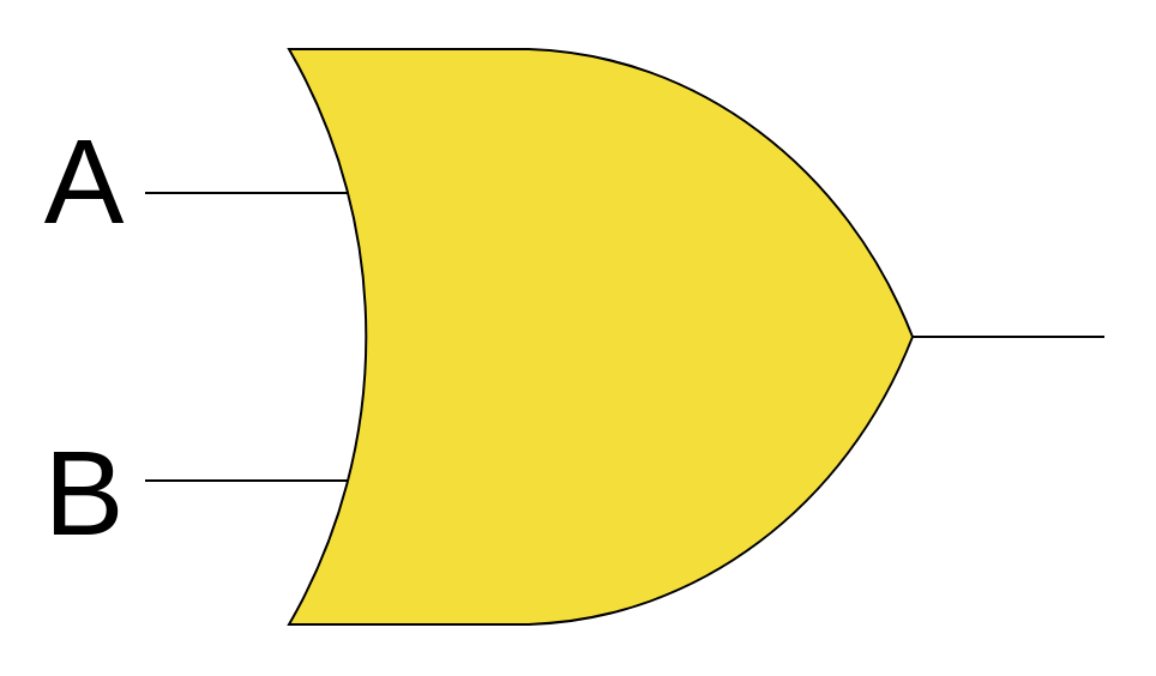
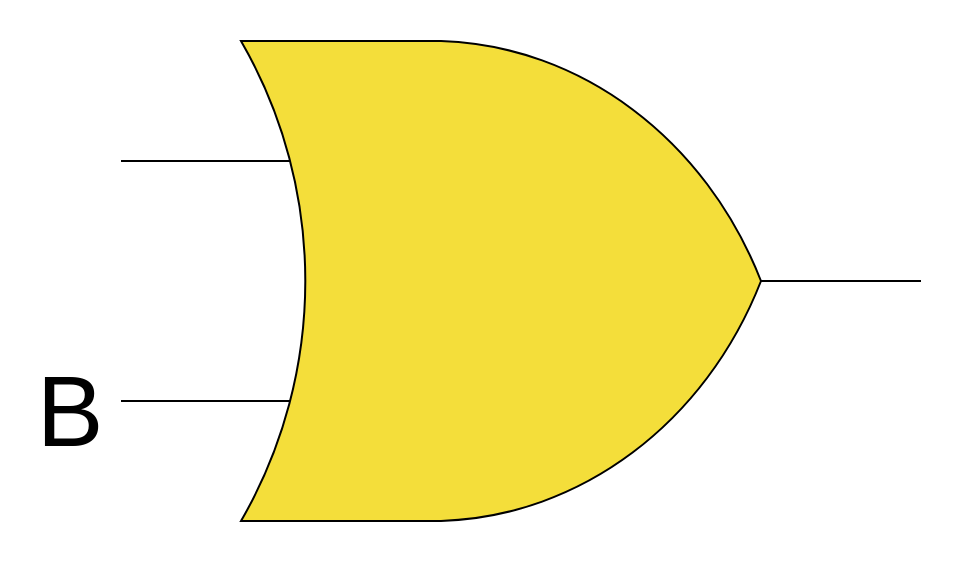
- <mxCell id="2" value="&lt;font style=&quot;font-size: 50px&quot;&gt;A&lt;/font&gt;" style="text;html=1;strokeColor=none;fillColor=none;align=center;verticalAlign=middle;whiteSpace=wrap;rounded=0;" parent="1" vertex="1"><mxGeometry x="20" y="60" width="30" height="30" as="geometry" /></mxCell>
